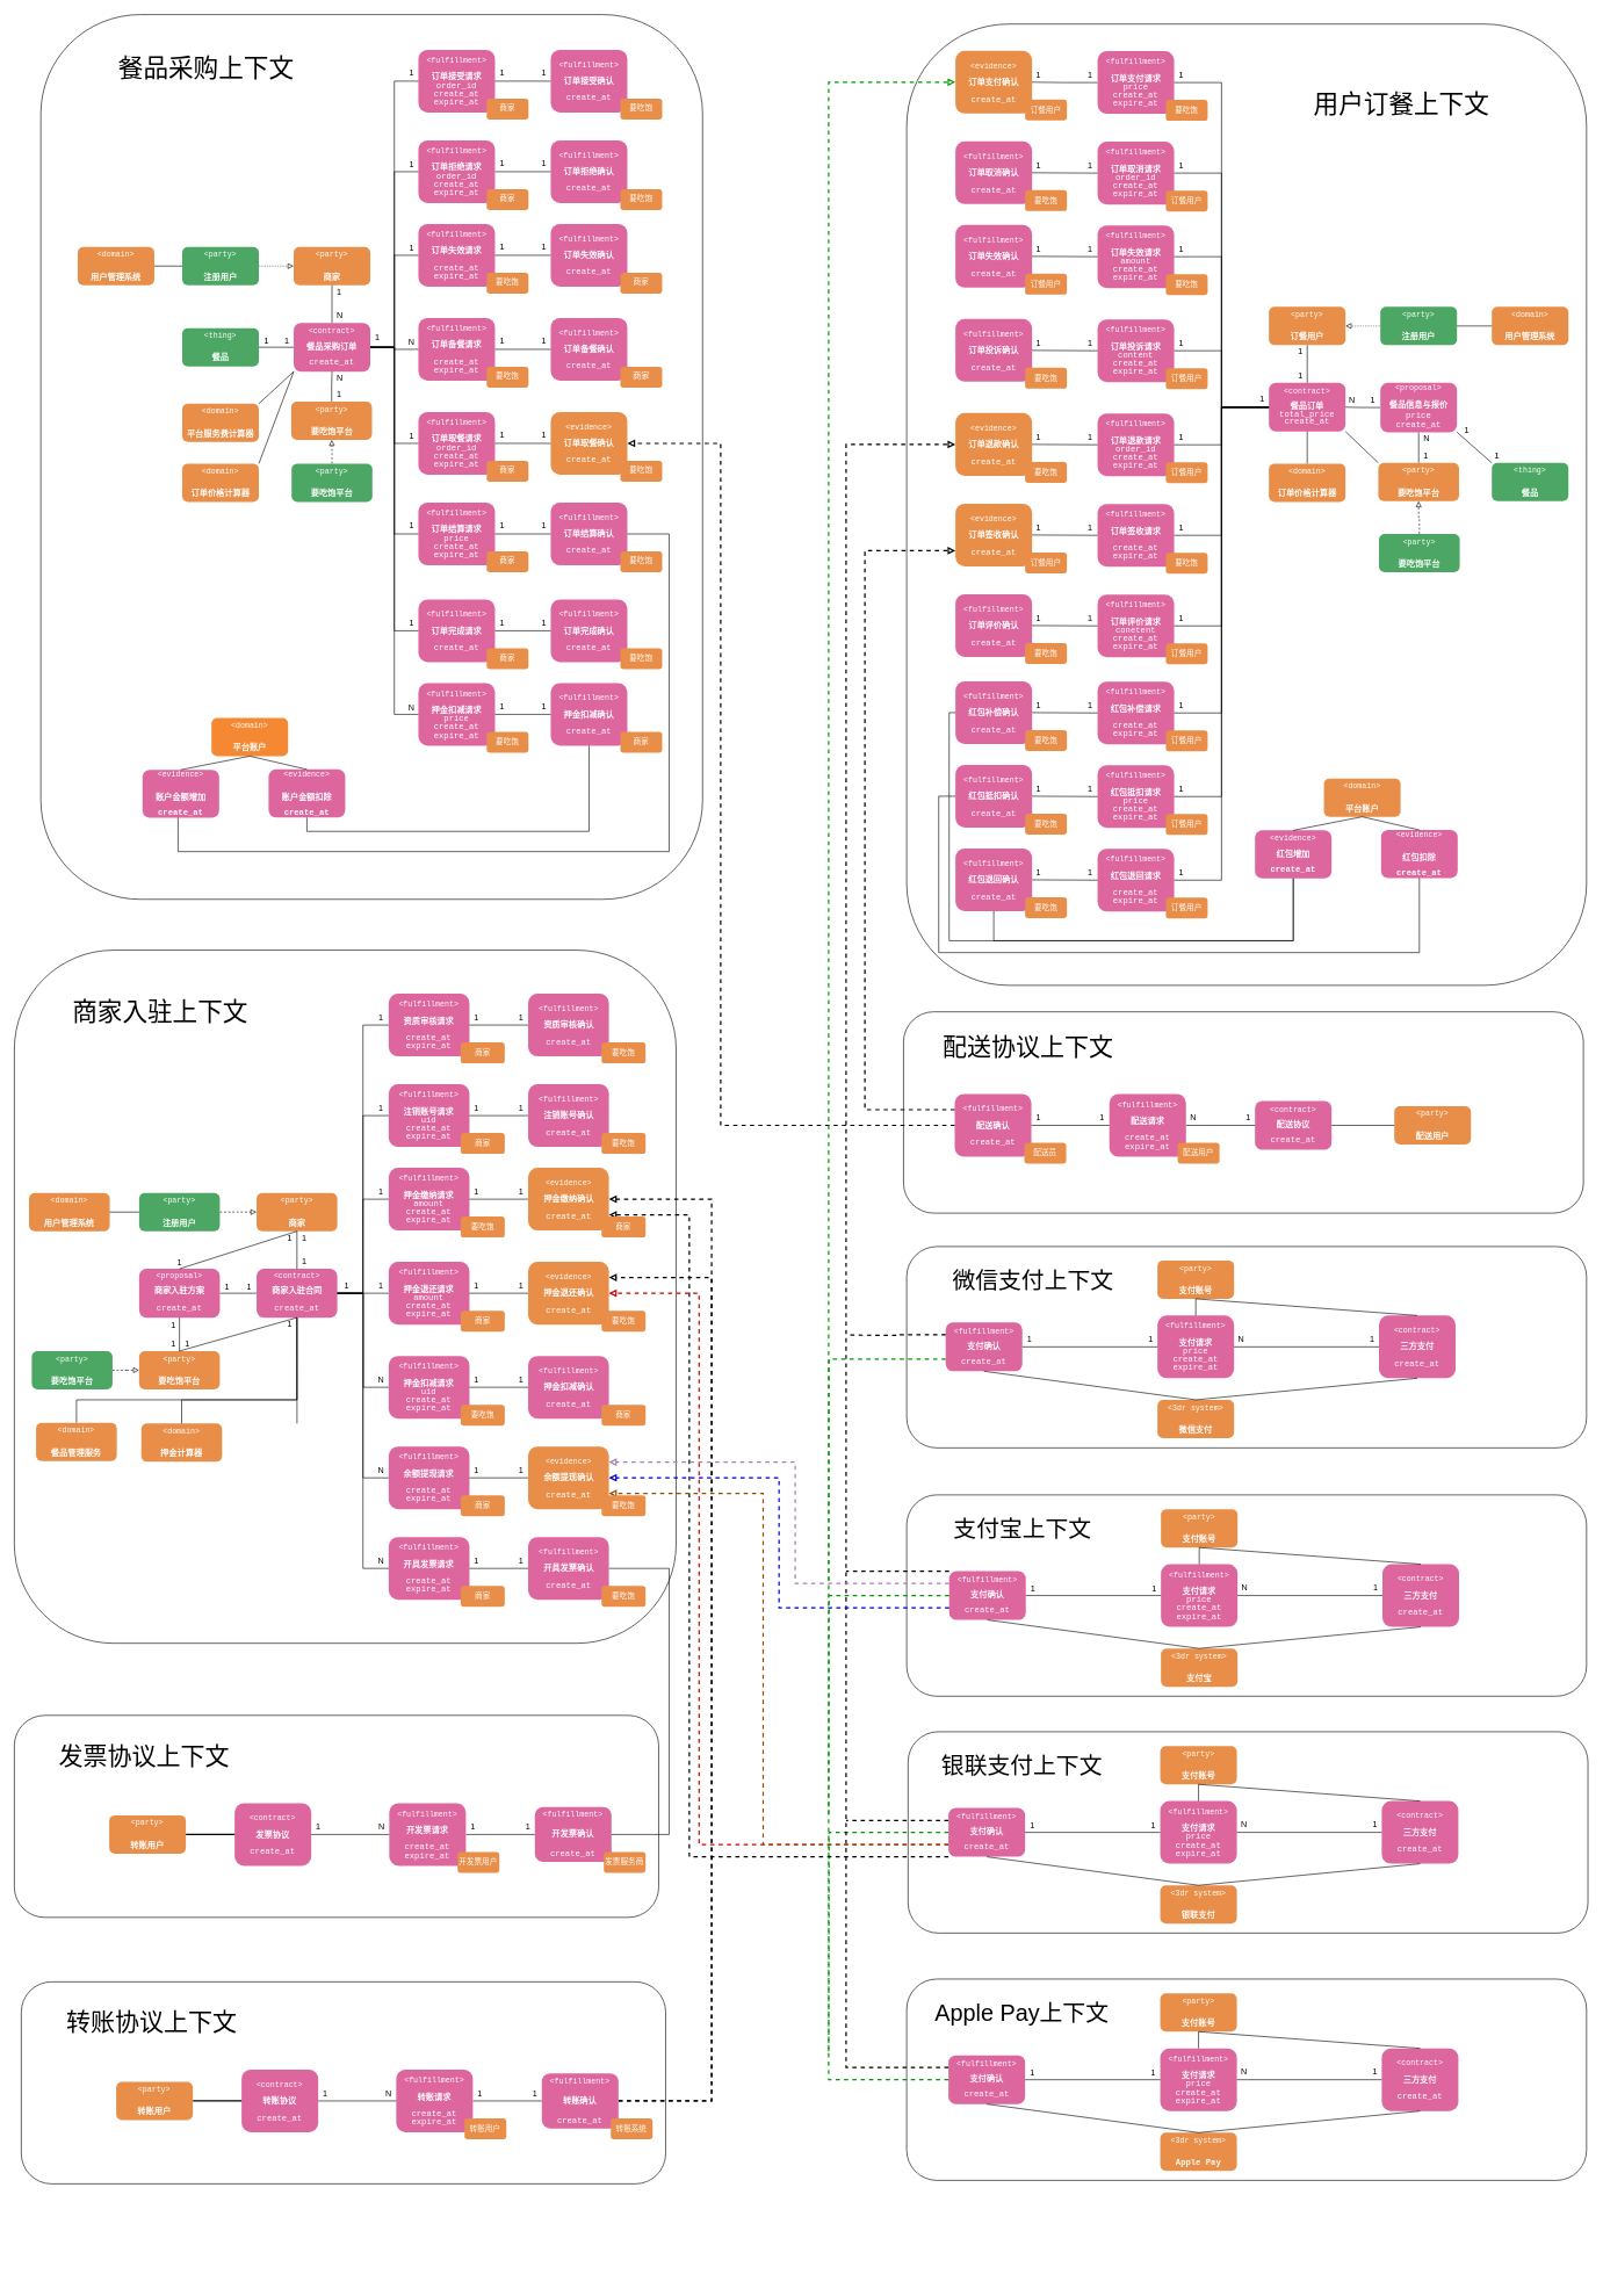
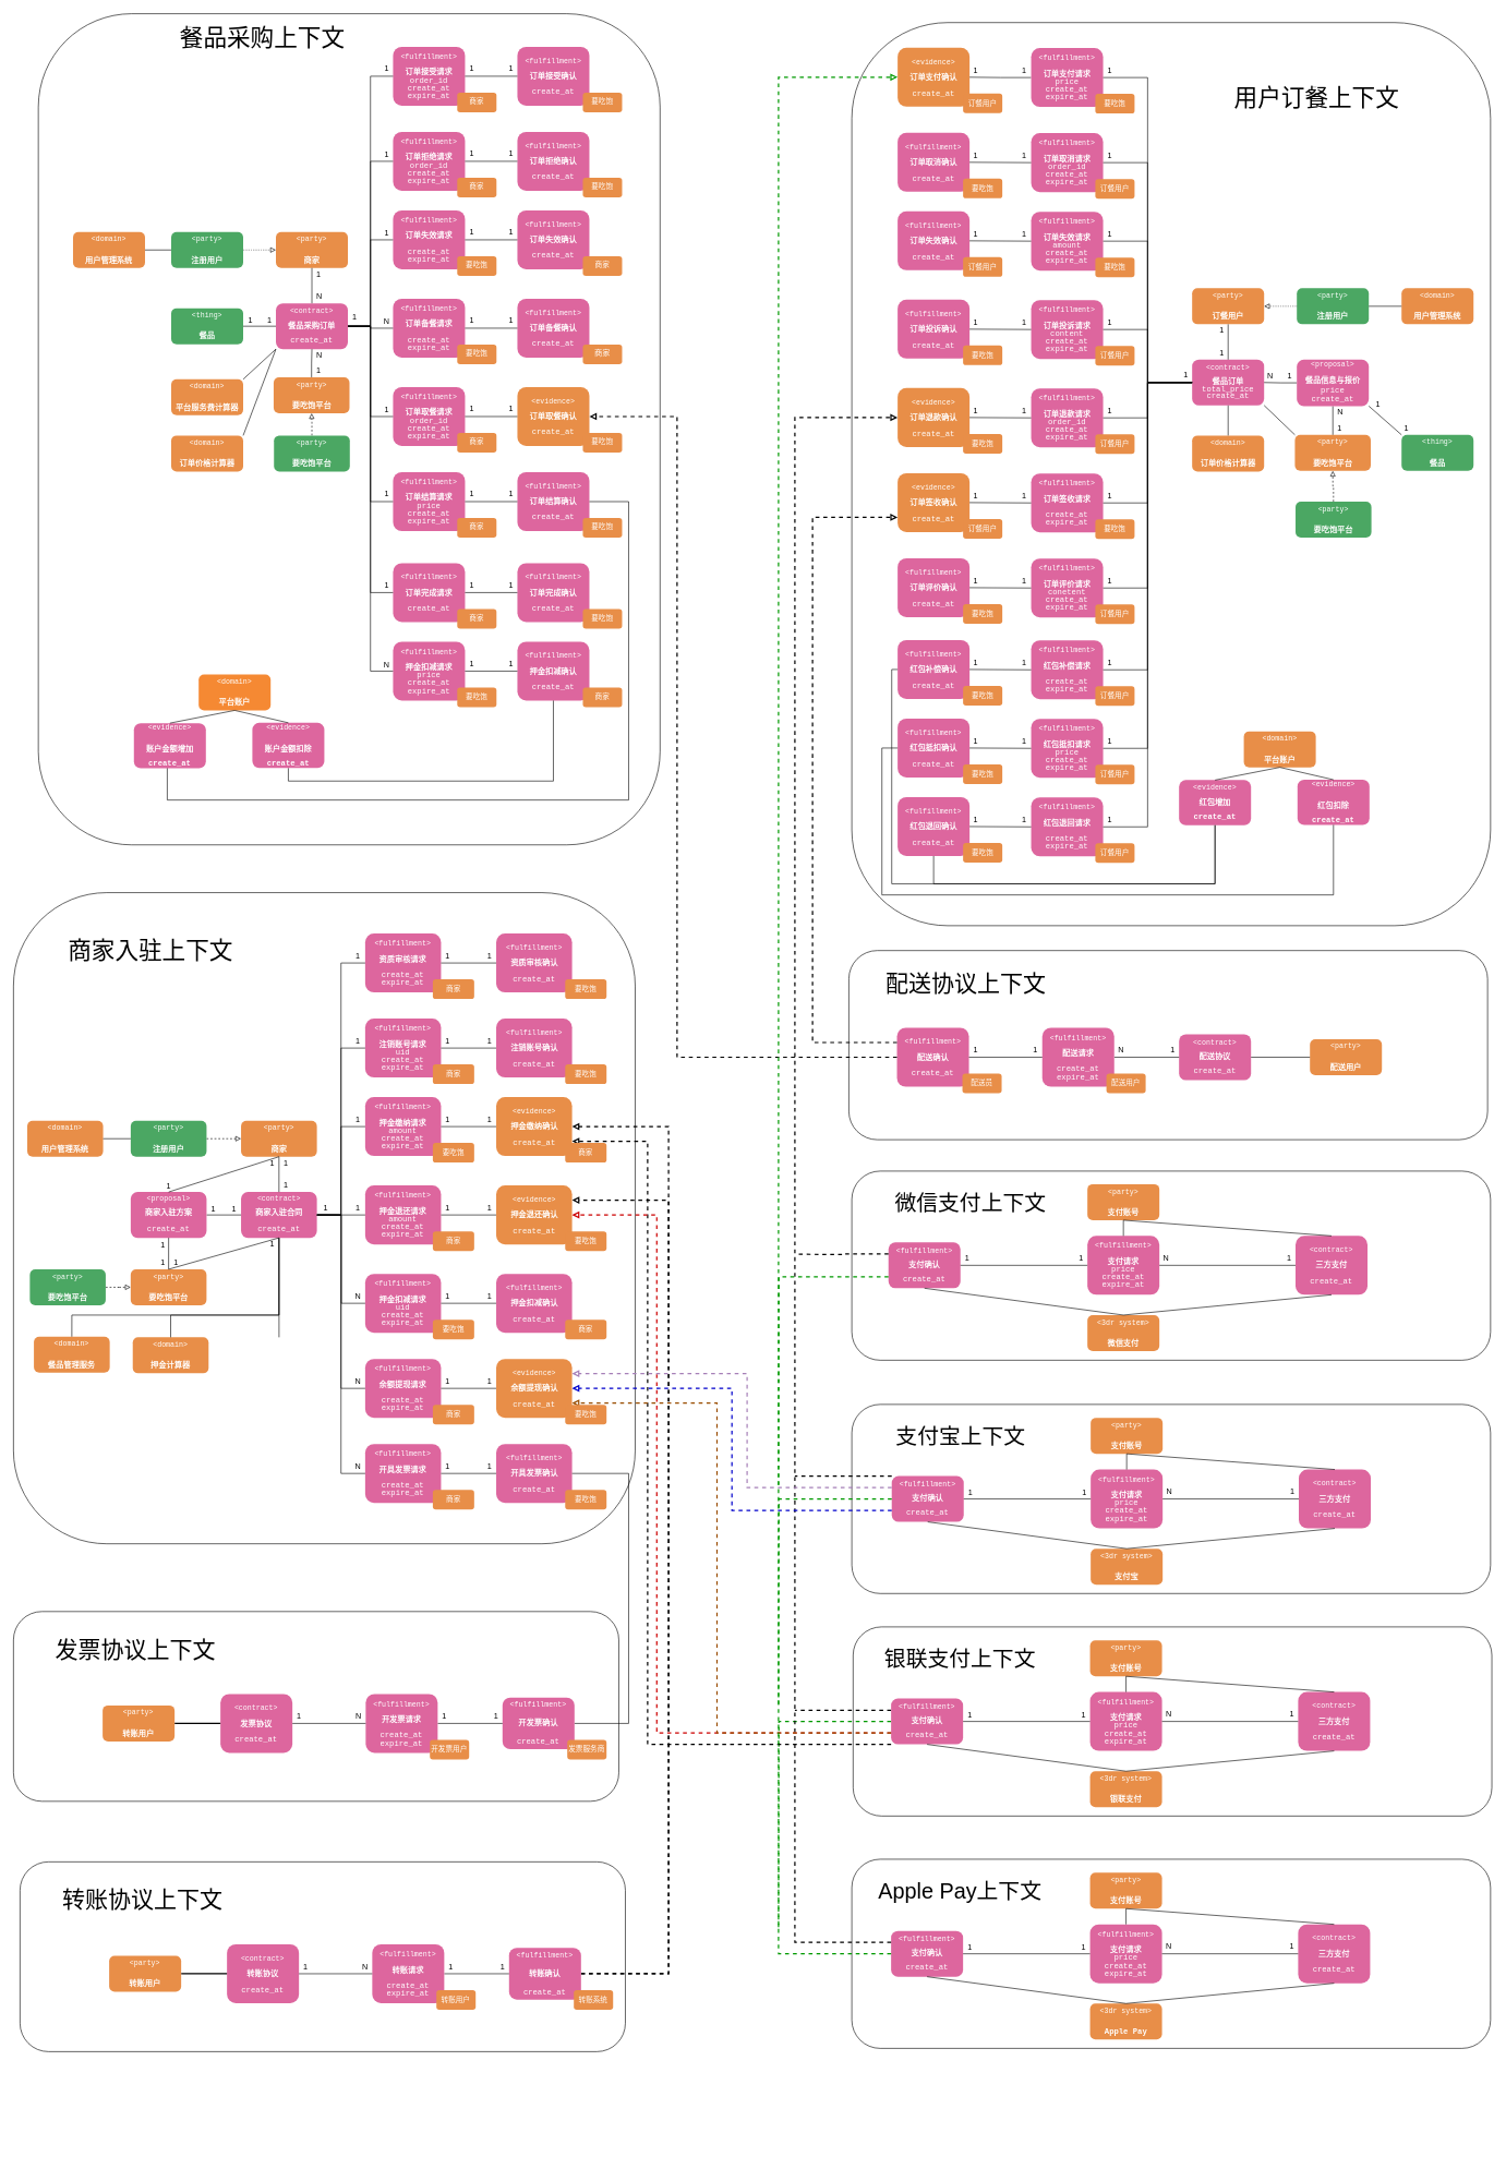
- <mxCell id="171" value="&lt;font style=&quot;font-size: 36px&quot;&gt;餐品采购上下文&lt;/font&gt;" style="text;html=1;resizable=0;autosize=1;align=center;verticalAlign=middle;points=[];fillColor=none;strokeColor=none;rounded=0;shadow=0;fontFamily=Helvetica;fontSize=36;fontColor=#000000;" parent="1" vertex="1"><mxGeometry x="164" y="73" width="262" height="47" as="geometry" /></mxCell>
+ <mxCell id="171" value="&lt;font style=&quot;font-size: 36px&quot;&gt;餐品采购上下文&lt;/font&gt;" style="text;html=1;resizable=0;autosize=1;align=center;verticalAlign=middle;points=[];fillColor=none;strokeColor=none;rounded=0;shadow=0;fontFamily=Helvetica;fontSize=36;fontColor=#000000;" parent="1" vertex="1"><mxGeometry x="269" y="33" width="262" height="47" as="geometry" /></mxCell>
